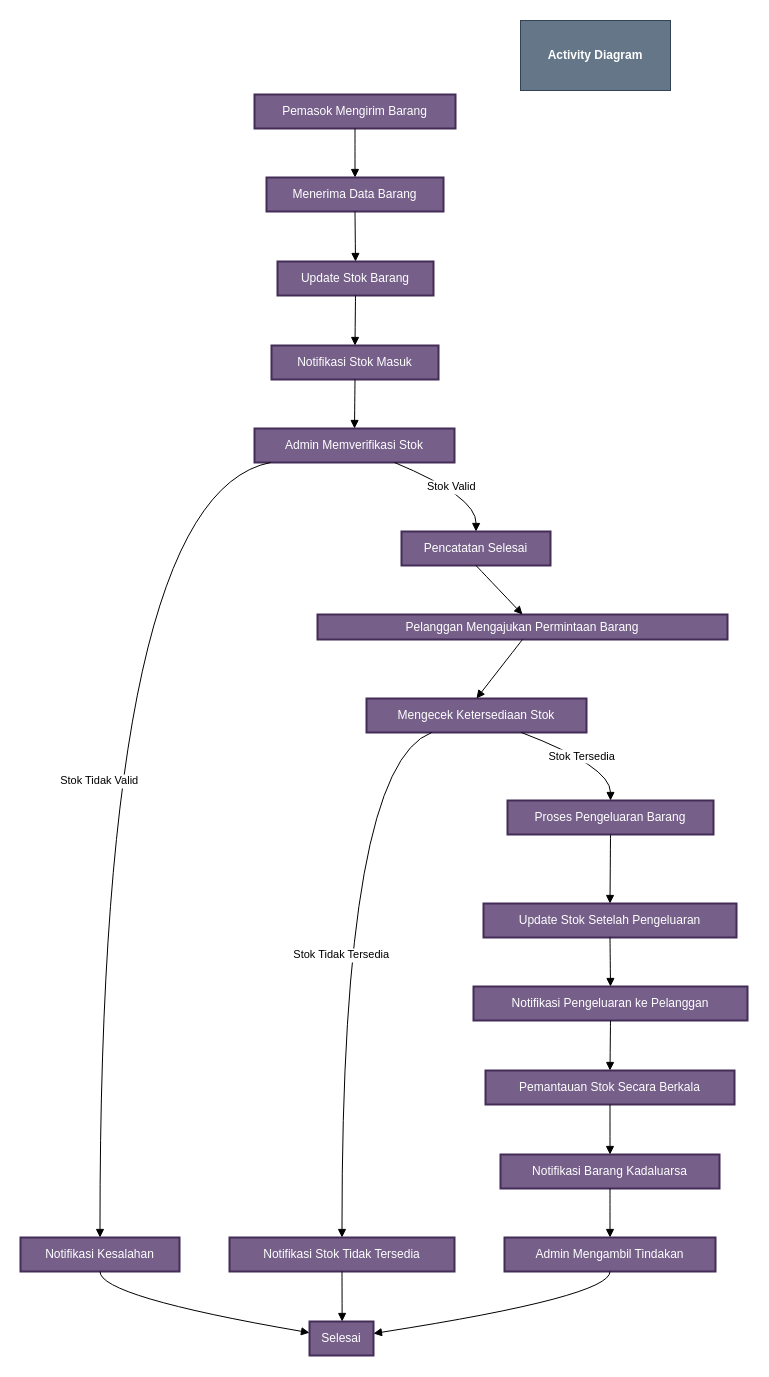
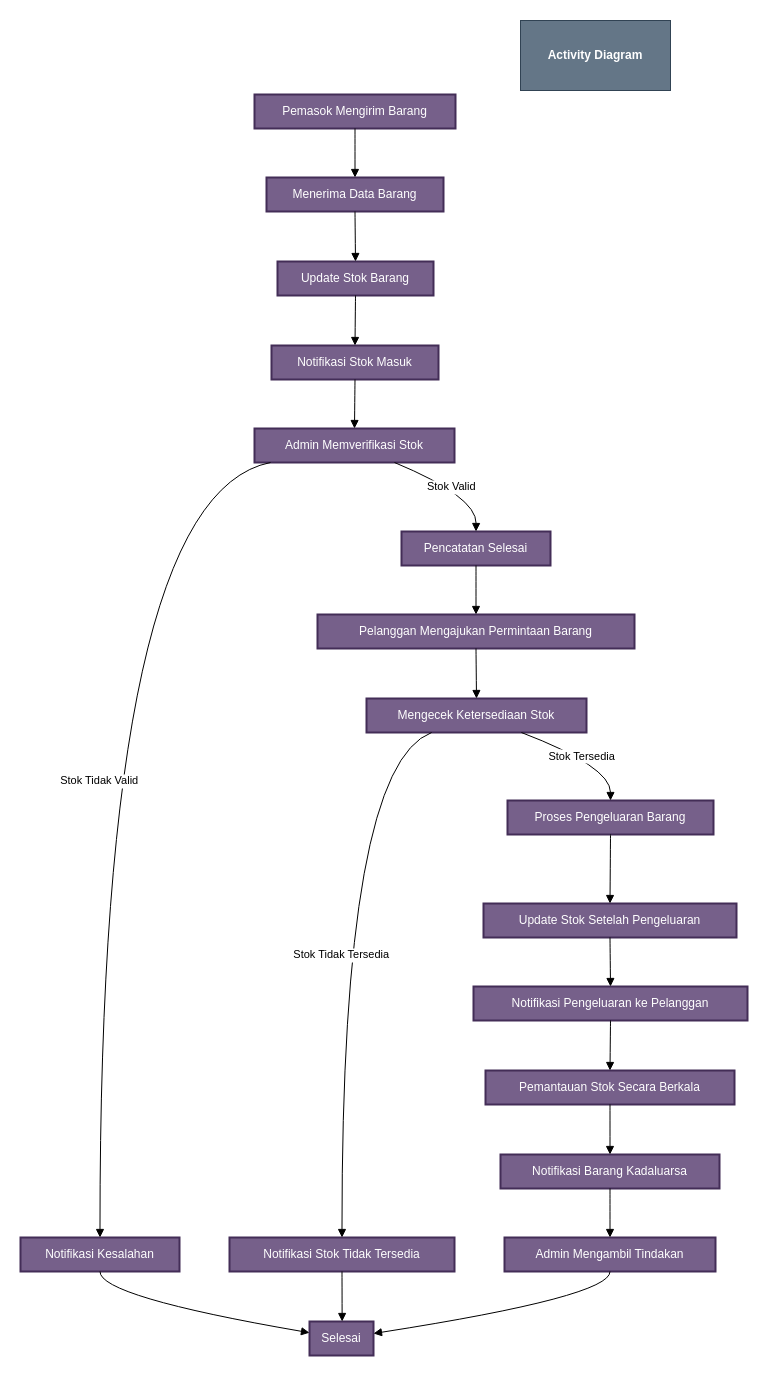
- <mxCell id="9" value="Pelanggan Mengajukan Permintaan Barang" style="whiteSpace=wrap;strokeWidth=2;fillColor=#76608a;fontColor=#ffffff;strokeColor=#432D57;" parent="1" vertex="1"><mxGeometry x="317" y="614" width="410" height="25" as="geometry" /></mxCell>
+ <mxCell id="9" value="Pelanggan Mengajukan Permintaan Barang" style="whiteSpace=wrap;strokeWidth=2;fillColor=#76608a;fontColor=#ffffff;strokeColor=#432D57;" parent="1" vertex="1"><mxGeometry x="317" y="614" width="317" height="34" as="geometry" /></mxCell>
